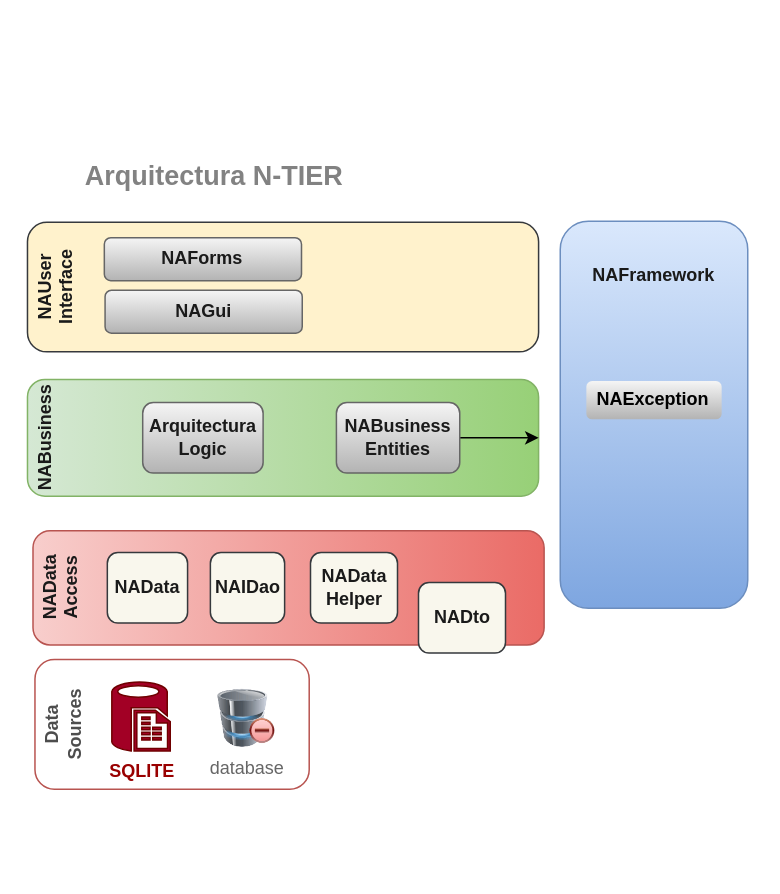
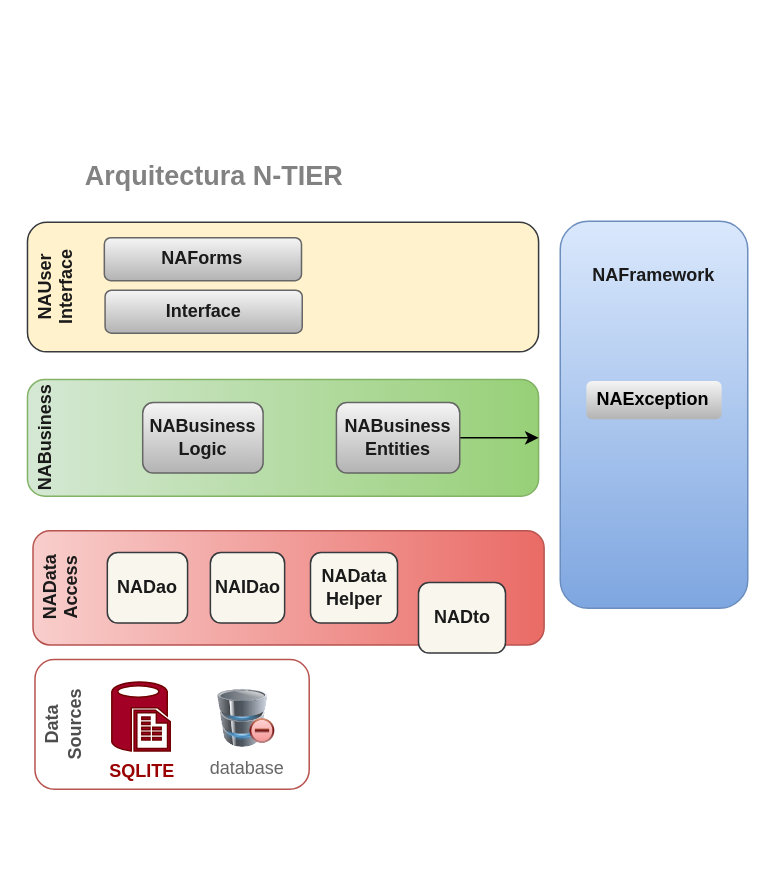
- <mxCell id="14" value="&lt;span style=&quot;color: rgb(26, 26, 26);&quot;&gt;&lt;b&gt;NAGui&lt;/b&gt;&lt;br&gt;&lt;/span&gt;" style="rounded=1;whiteSpace=wrap;html=1;fillColor=#f5f5f5;strokeColor=#666666;gradientColor=#b3b3b3;" vertex="1" parent="1"><mxGeometry x="69.55" y="193" width="131.45" height="28.62" as="geometry" /></mxCell>
+ <mxCell id="14" value="&lt;span style=&quot;color: rgb(26, 26, 26);&quot;&gt;&lt;b&gt;Interface&lt;/b&gt;&lt;br&gt;&lt;/span&gt;" style="rounded=1;whiteSpace=wrap;html=1;fillColor=#f5f5f5;strokeColor=#666666;gradientColor=#b3b3b3;" vertex="1" parent="1"><mxGeometry x="69.55" y="193" width="131.45" height="28.62" as="geometry" /></mxCell>
- <mxCell id="9" value="&lt;span style=&quot;color: rgb(26, 26, 26);&quot;&gt;&lt;b&gt;Arquitectura Logic&lt;/b&gt;&lt;/span&gt;" style="rounded=1;whiteSpace=wrap;html=1;fillColor=#f5f5f5;strokeColor=#666666;gradientColor=#b3b3b3;" vertex="1" parent="1"><mxGeometry x="94.64" y="267.87" width="80.27" height="47" as="geometry" /></mxCell>
+ <mxCell id="9" value="&lt;span style=&quot;color: rgb(26, 26, 26);&quot;&gt;&lt;b&gt;NABusiness Logic&lt;/b&gt;&lt;/span&gt;" style="rounded=1;whiteSpace=wrap;html=1;fillColor=#f5f5f5;strokeColor=#666666;gradientColor=#b3b3b3;" vertex="1" parent="1"><mxGeometry x="94.64" y="267.87" width="80.27" height="47" as="geometry" /></mxCell>
- <mxCell id="3" value="&lt;font color=&quot;#1a1a1a&quot;&gt;&lt;b&gt;NAData&lt;/b&gt;&lt;br&gt;&lt;/font&gt;" style="rounded=1;whiteSpace=wrap;html=1;fillColor=#f9f7ed;strokeColor=#36393d;" vertex="1" parent="1"><mxGeometry x="71.05" y="367.87" width="53.5" height="47" as="geometry" /></mxCell>
+ <mxCell id="3" value="&lt;font color=&quot;#1a1a1a&quot;&gt;&lt;b&gt;NADao&lt;/b&gt;&lt;br&gt;&lt;/font&gt;" style="rounded=1;whiteSpace=wrap;html=1;fillColor=#f9f7ed;strokeColor=#36393d;" vertex="1" parent="1"><mxGeometry x="71.05" y="367.87" width="53.5" height="47" as="geometry" /></mxCell>
